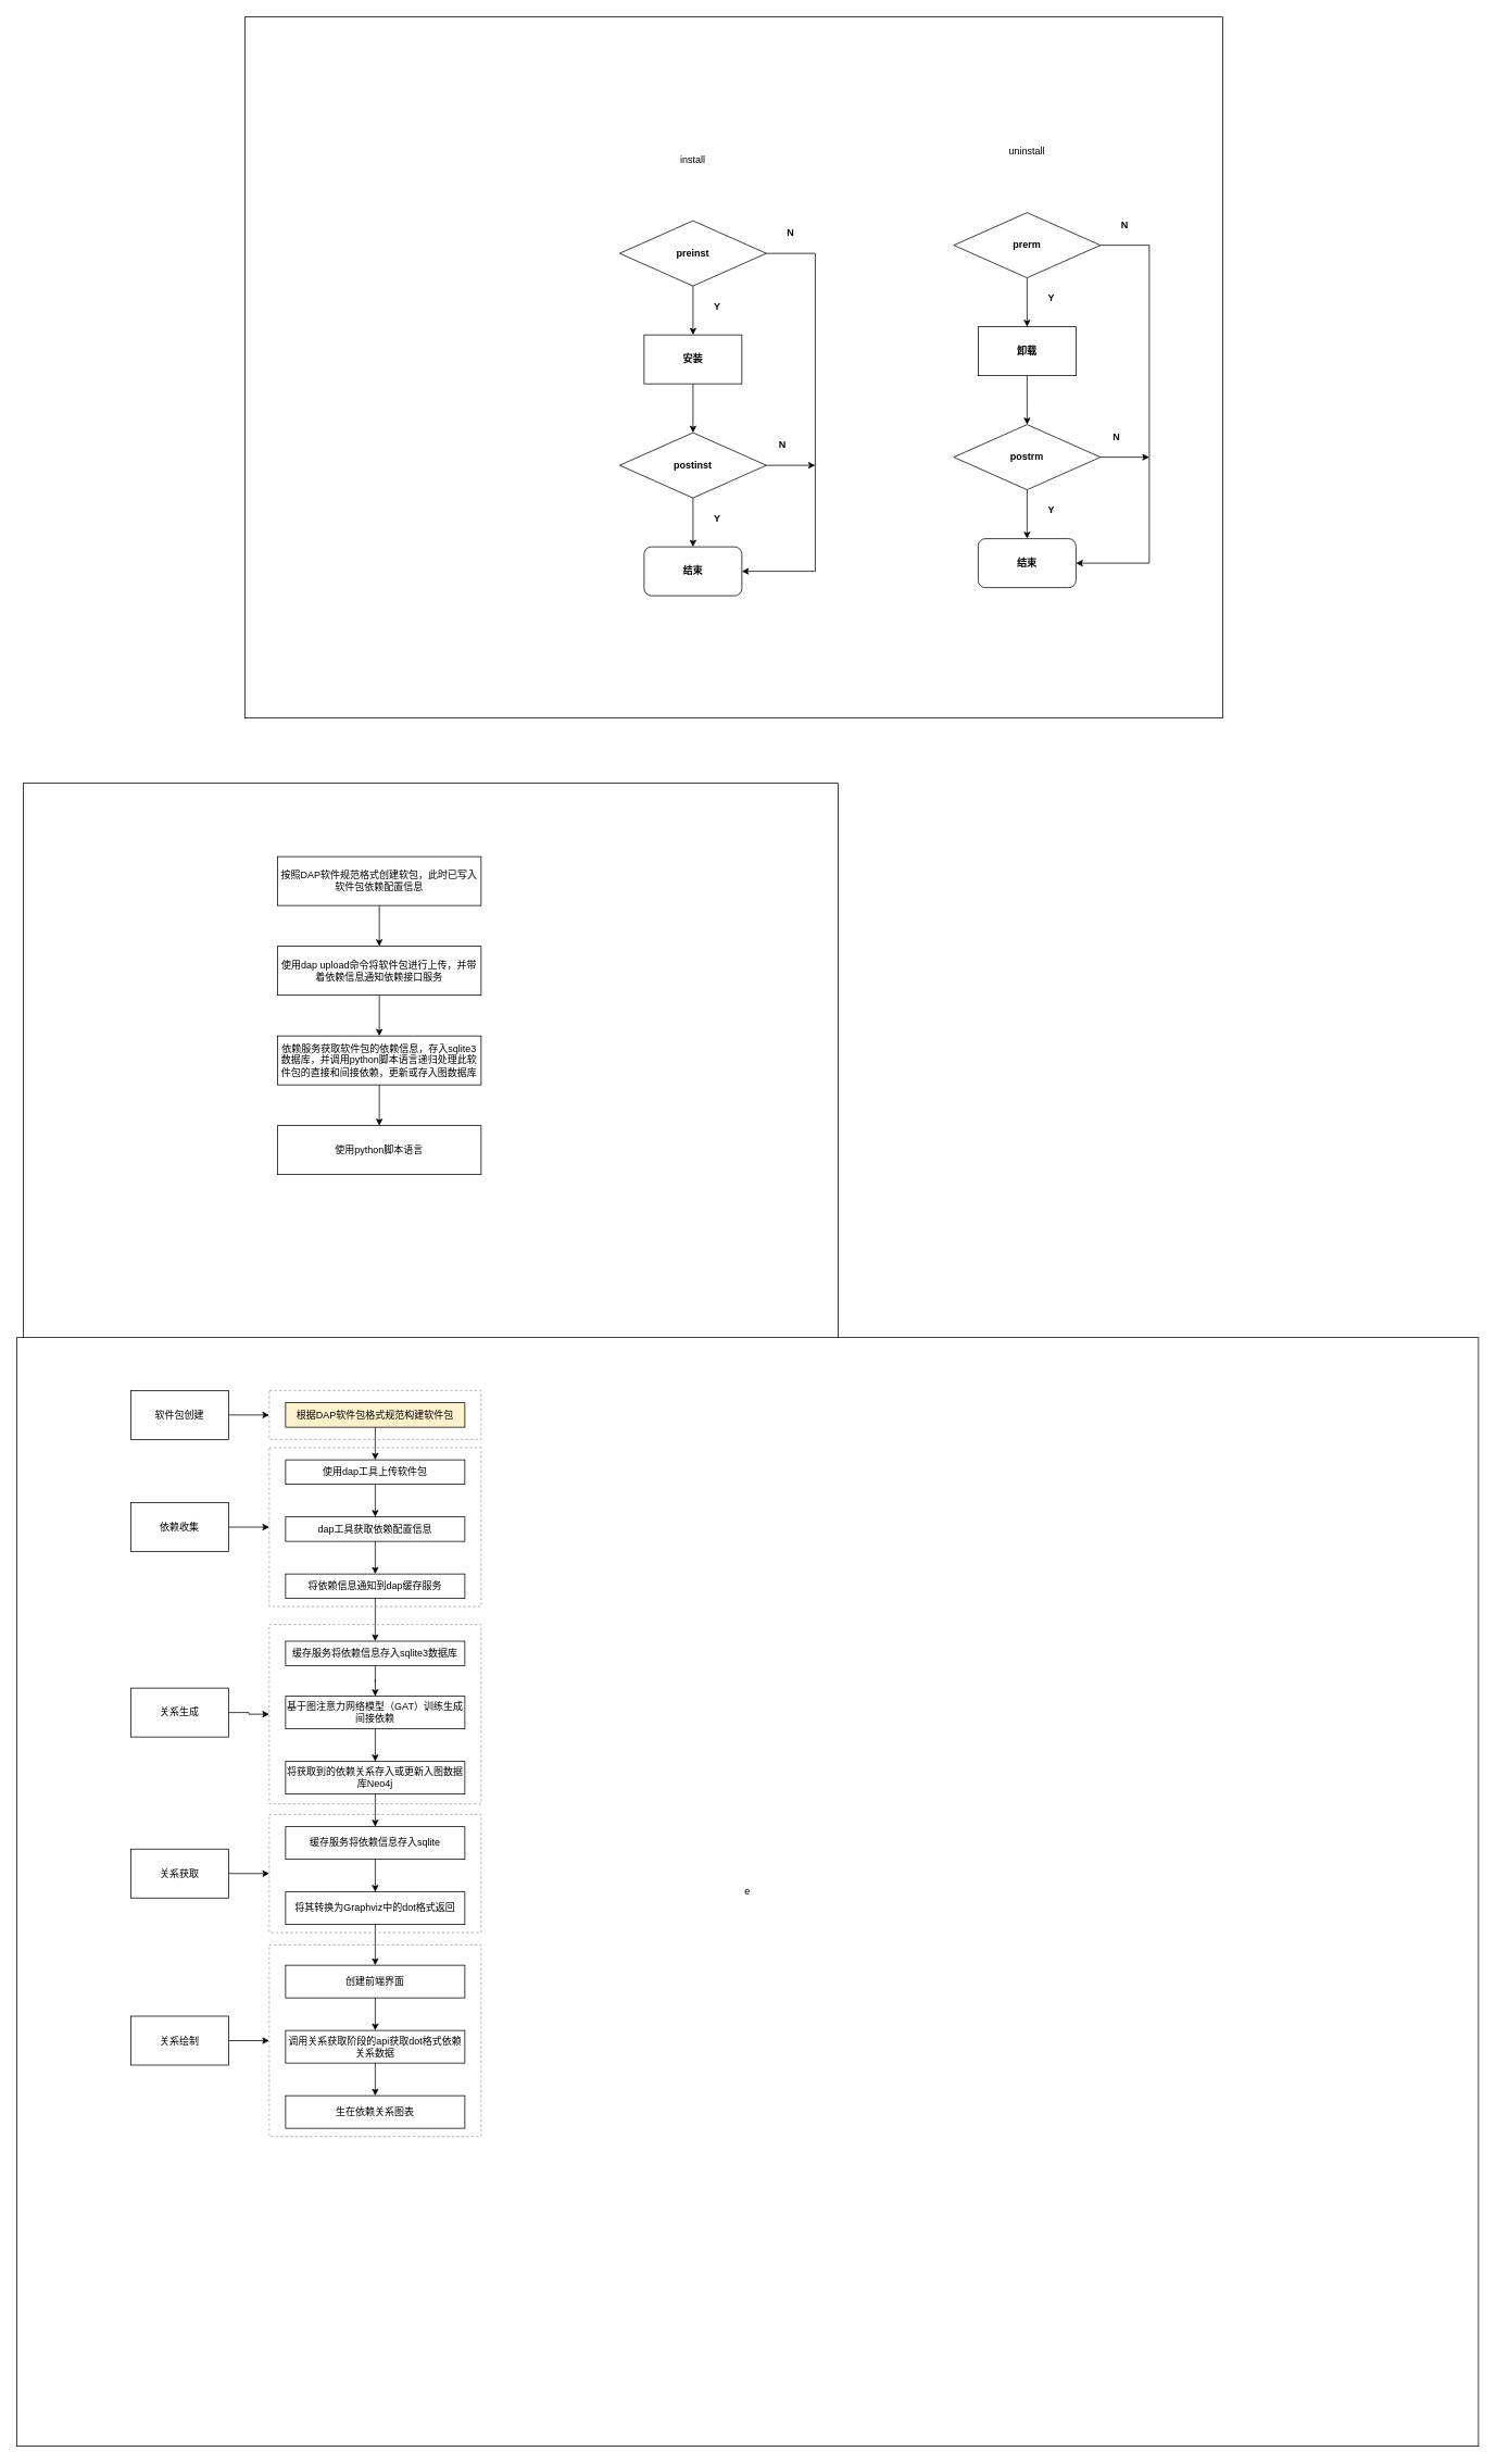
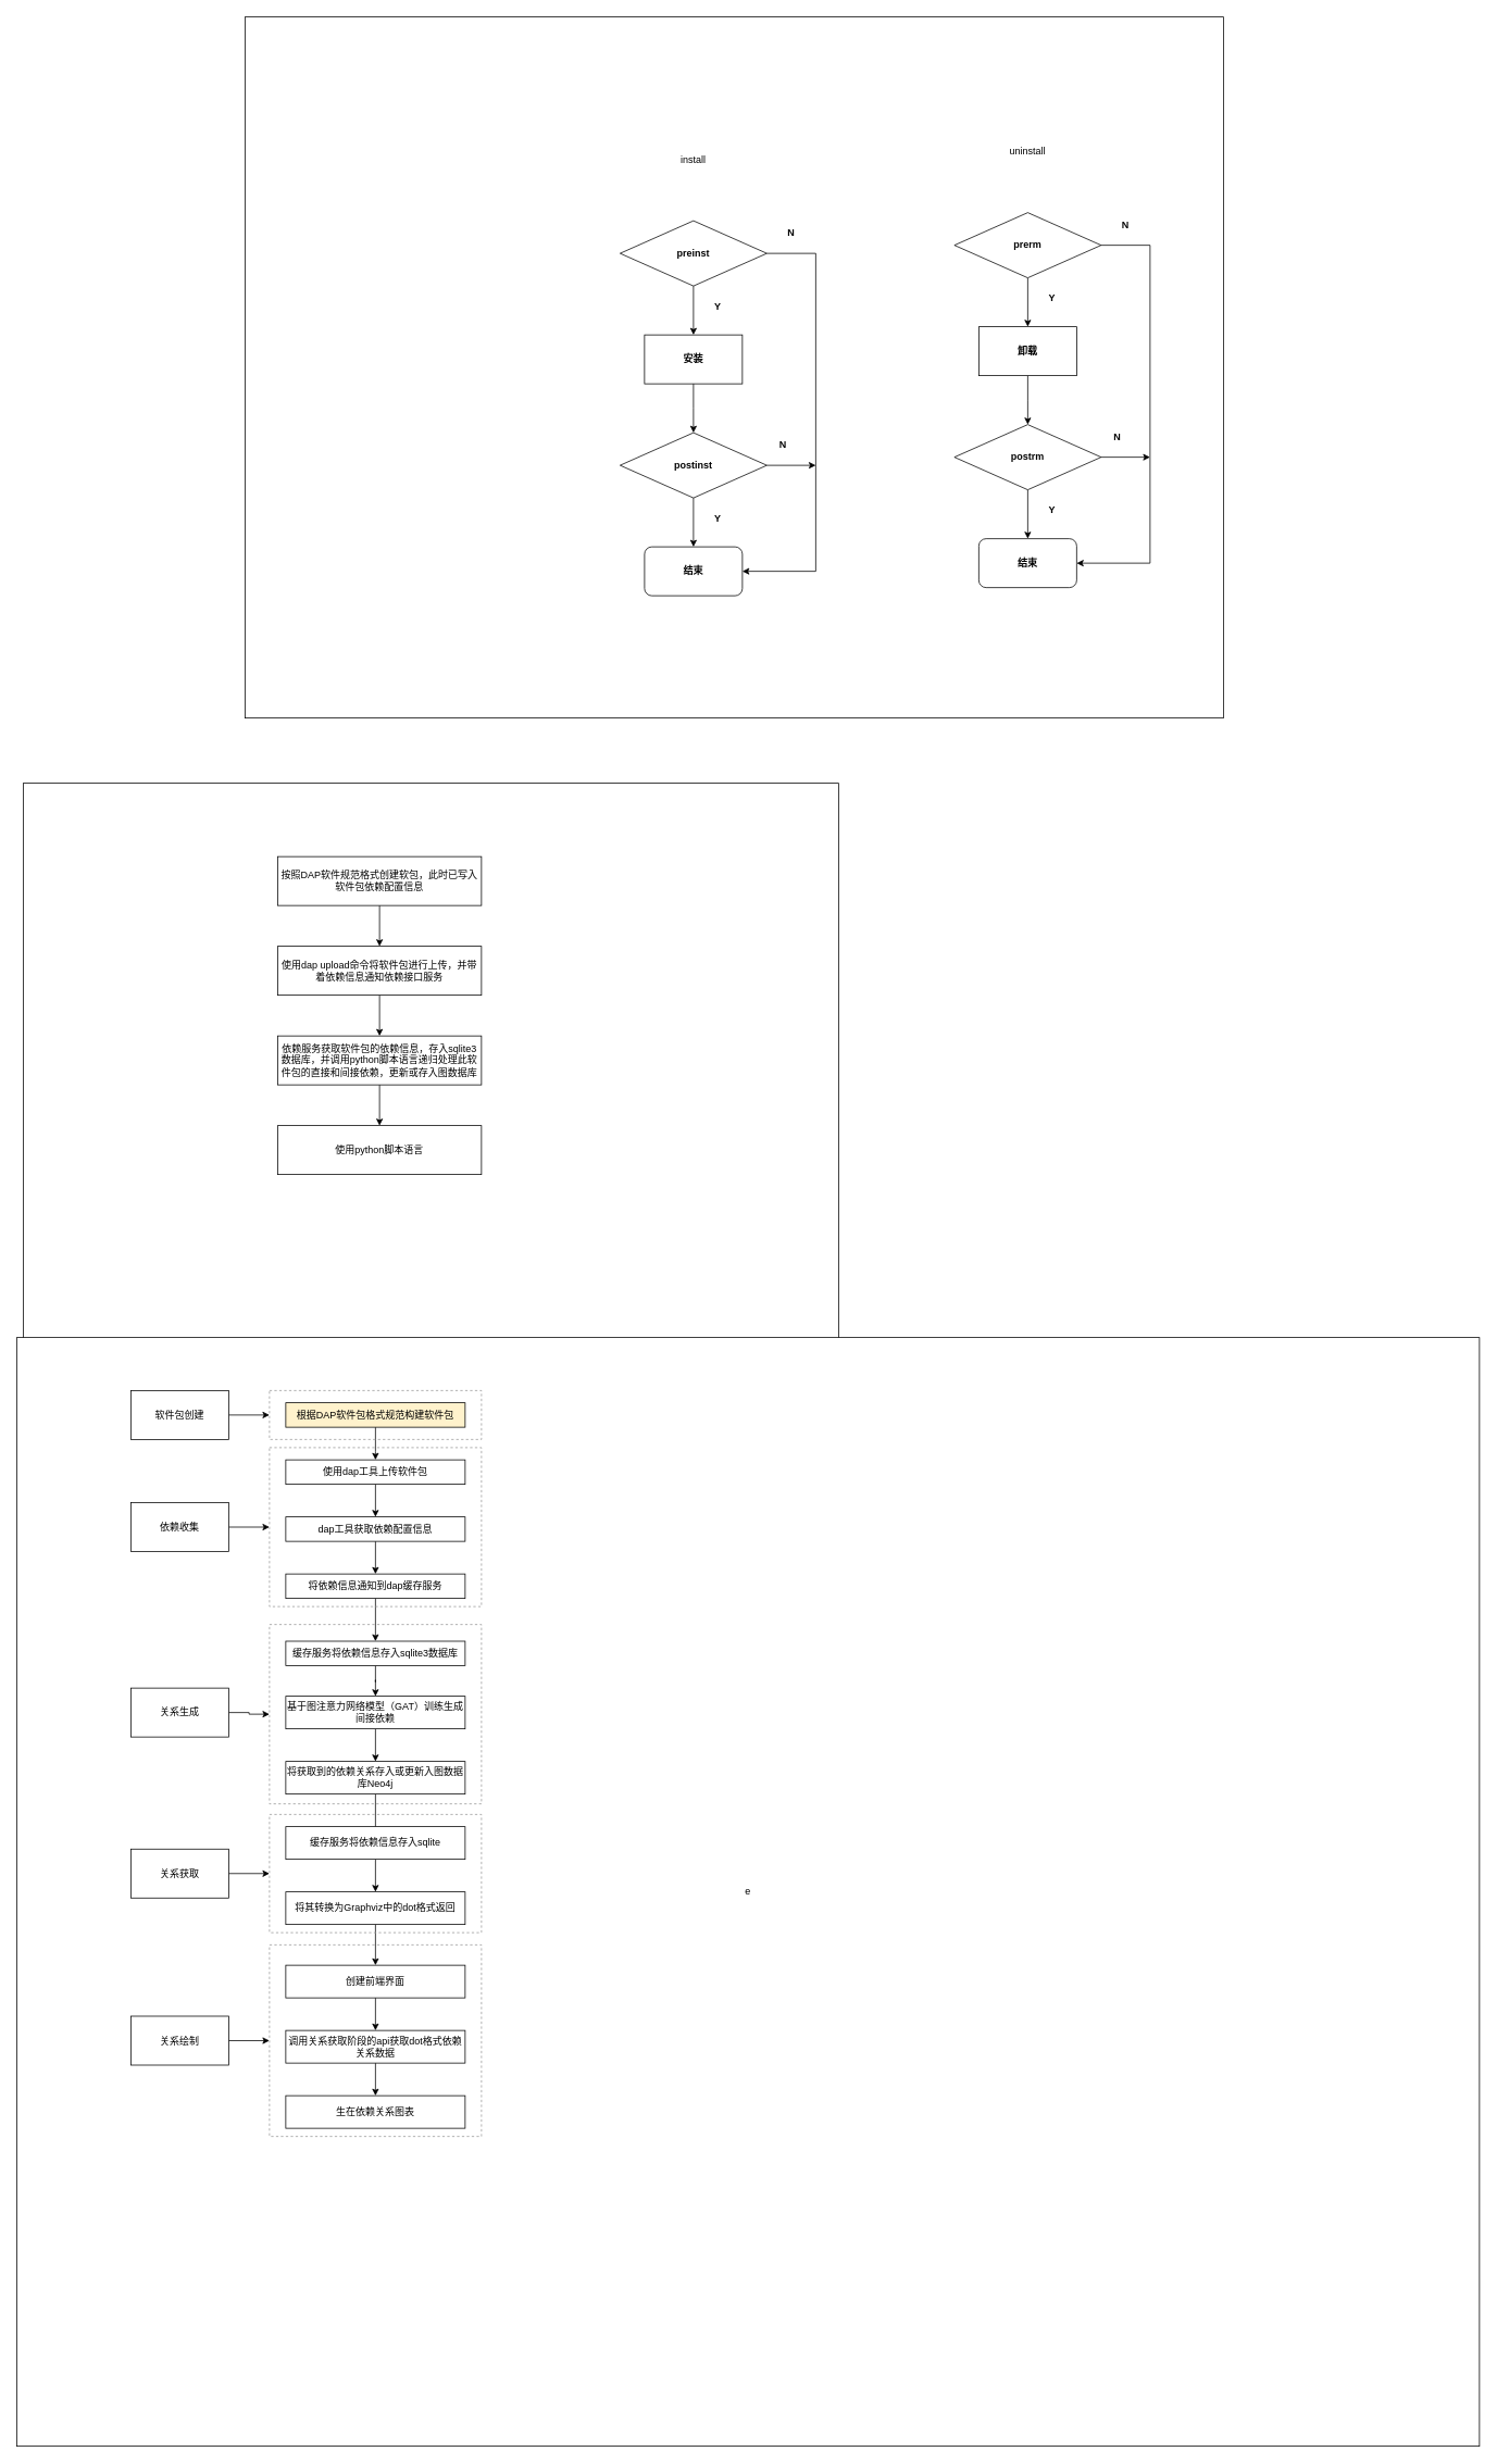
- <mxCell id="52" value="" style="edgeStyle=orthogonalEdgeStyle;rounded=0;orthogonalLoop=1;jettySize=auto;html=1;" parent="1" source="53" target="55" edge="1"><mxGeometry relative="1" as="geometry" /></mxCell>
+ <mxCell id="52" value="" style="edgeStyle=orthogonalEdgeStyle;rounded=0;orthogonalLoop=1;jettySize=auto;html=1;endArrow=none;" parent="1" source="53" target="55" edge="1"><mxGeometry relative="1" as="geometry" /></mxCell>
